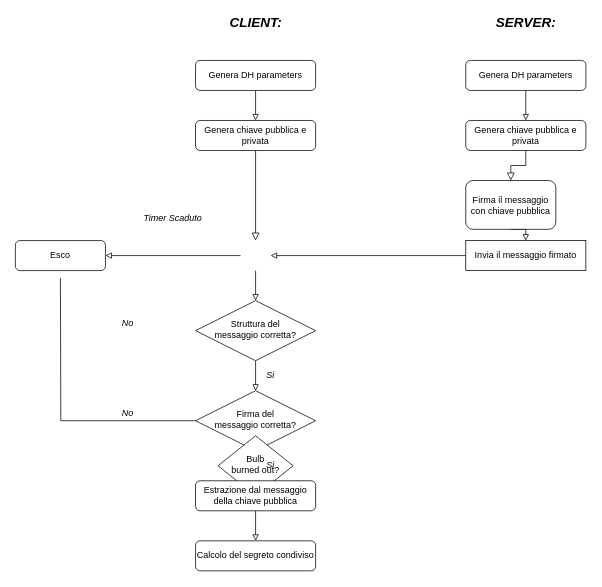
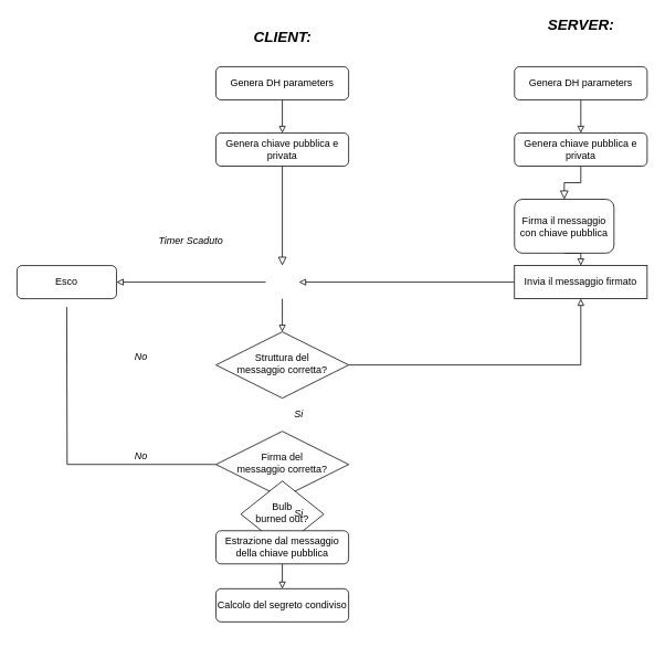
- <mxCell id="22" value="&lt;font size=&quot;1&quot;&gt;&lt;i&gt;&lt;b style=&quot;font-size: 18px&quot;&gt;CLIENT:&lt;/b&gt;&lt;/i&gt;&lt;/font&gt;" style="text;html=1;align=center;verticalAlign=middle;resizable=0;points=[];autosize=1;" vertex="1" parent="1"><mxGeometry x="290" y="20" width="100" height="20" as="geometry" /></mxCell>
+ <mxCell id="22" value="&lt;font size=&quot;1&quot;&gt;&lt;i&gt;&lt;b style=&quot;font-size: 18px&quot;&gt;CLIENT:&lt;/b&gt;&lt;/i&gt;&lt;/font&gt;" style="text;html=1;align=center;verticalAlign=middle;resizable=0;points=[];autosize=1;" vertex="1" parent="1"><mxGeometry x="290" y="35" width="100" height="20" as="geometry" /></mxCell>
- <mxCell id="4" value="" style="edgeStyle=orthogonalEdgeStyle;rounded=0;orthogonalLoop=1;jettySize=auto;html=1;endArrow=block;endFill=0;" edge="1" parent="1" source="5" target="8"><mxGeometry relative="1" as="geometry" /></mxCell>
+ <mxCell id="4" value="" style="edgeStyle=orthogonalEdgeStyle;rounded=0;orthogonalLoop=1;jettySize=auto;html=1;endArrow=block;endFill=0;" edge="1" parent="1" source="5" target="19"><mxGeometry relative="1" as="geometry" /></mxCell>
- <mxCell id="12" value="Calcolo del segreto condiviso" style="rounded=1;whiteSpace=wrap;html=1;fontSize=12;glass=0;strokeWidth=1;shadow=0;" parent="1" vertex="1"><mxGeometry x="260" y="720" width="160" height="40" as="geometry" /></mxCell>
+ <mxCell id="12" value="Calcolo del segreto condiviso" style="rounded=1;whiteSpace=wrap;html=1;fontSize=12;glass=0;strokeWidth=1;shadow=0;" parent="1" vertex="1"><mxGeometry x="260" y="710" width="160" height="40" as="geometry" /></mxCell>
